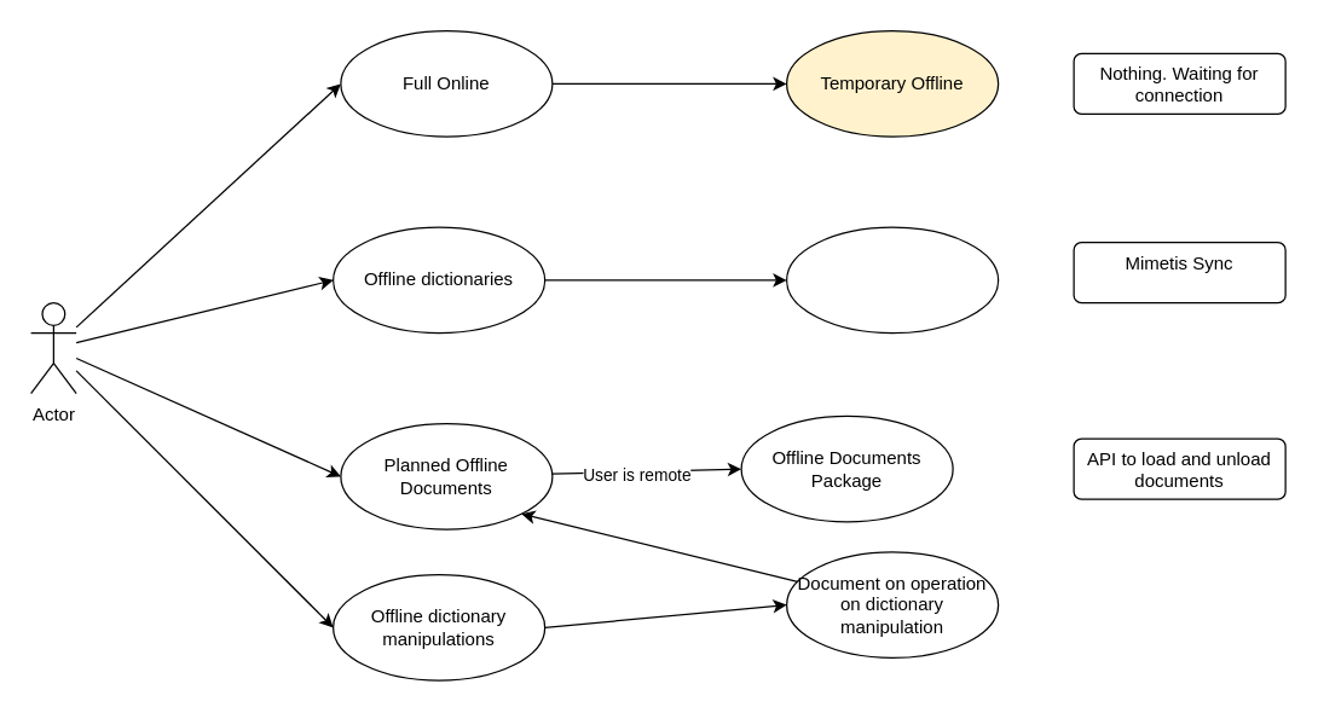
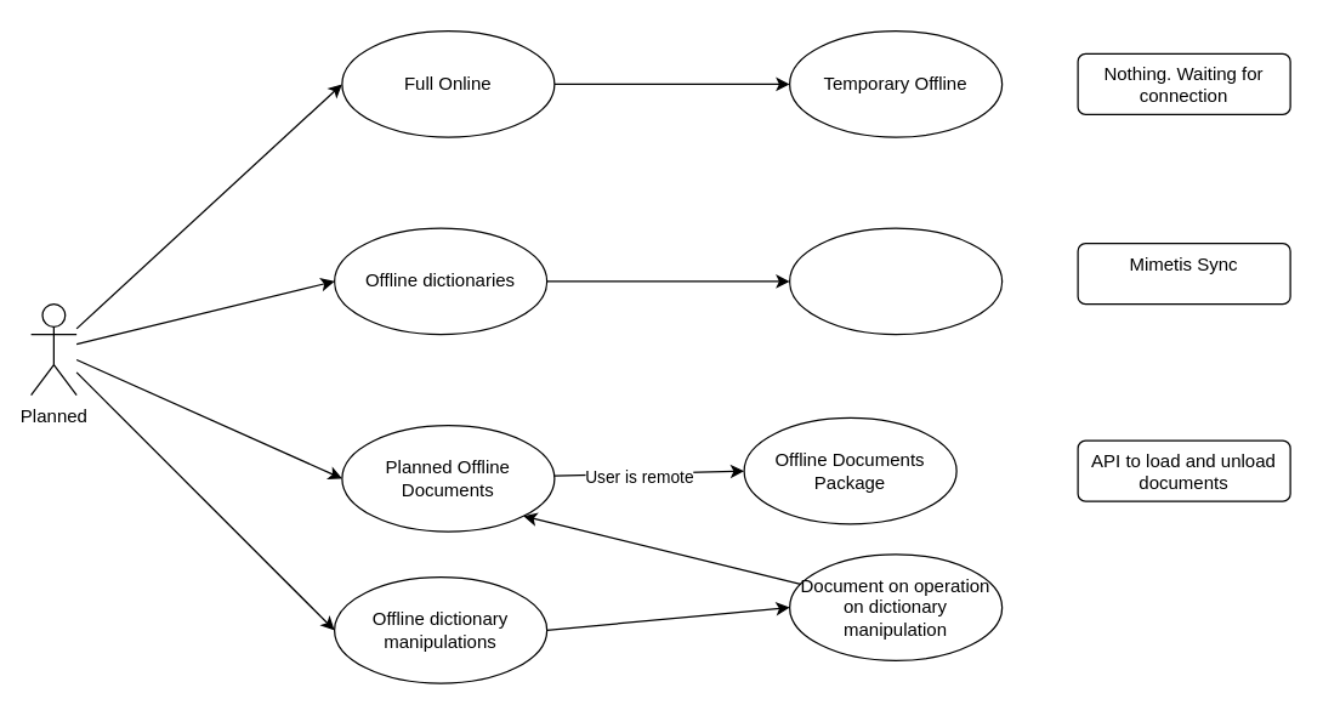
- <mxCell id="12" value="Temporary Offline" style="ellipse;whiteSpace=wrap;html=1;fillColor=#fff2cc;" vertex="1" parent="1"><mxGeometry x="520" y="20" width="140" height="70" as="geometry" /></mxCell>
+ <mxCell id="12" value="Temporary Offline" style="ellipse;whiteSpace=wrap;html=1;" vertex="1" parent="1"><mxGeometry x="520" y="20" width="140" height="70" as="geometry" /></mxCell>
- <mxCell id="6" value="Actor" style="shape=umlActor;verticalLabelPosition=bottom;verticalAlign=top;html=1;outlineConnect=0;" vertex="1" parent="1"><mxGeometry x="20" y="200" width="30" height="60" as="geometry" /></mxCell>
+ <mxCell id="6" value="Planned" style="shape=umlActor;verticalLabelPosition=bottom;verticalAlign=top;html=1;outlineConnect=0;" vertex="1" parent="1"><mxGeometry x="20" y="200" width="30" height="60" as="geometry" /></mxCell>
